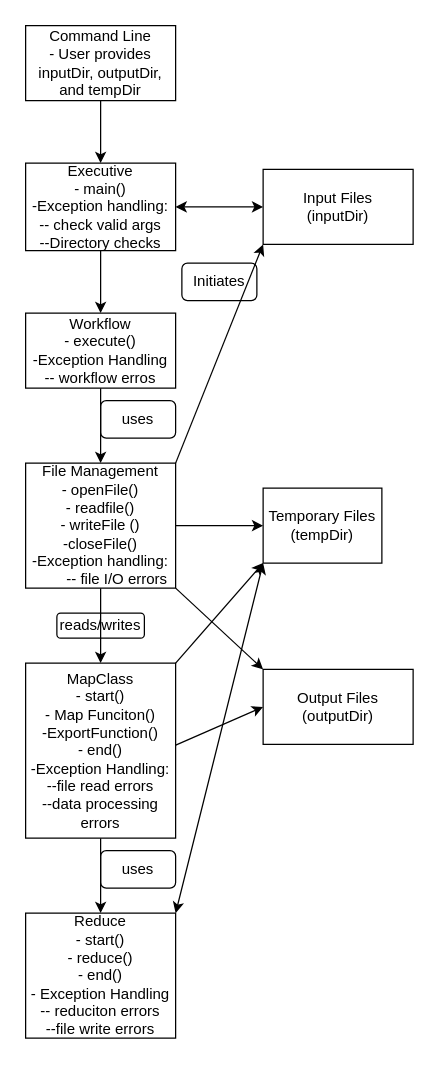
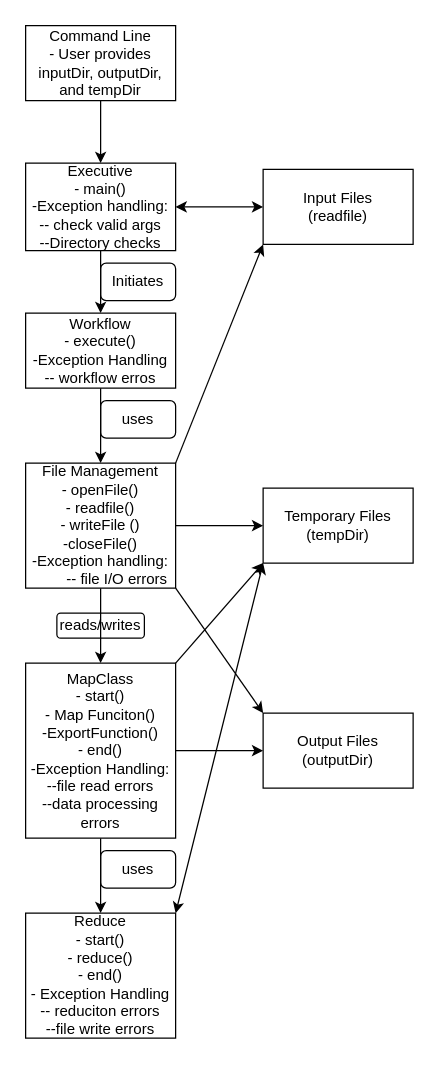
- <mxCell id="4" value="Input Files&lt;br&gt;(inputDir)" style="whiteSpace=wrap;html=1;" vertex="1" parent="1"><mxGeometry x="210" y="135" width="120" height="60" as="geometry" /></mxCell>
+ <mxCell id="4" value="Input Files&lt;br&gt;(readfile)" style="whiteSpace=wrap;html=1;" vertex="1" parent="1"><mxGeometry x="210" y="135" width="120" height="60" as="geometry" /></mxCell>
- <mxCell id="23" value="Initiates" style="text;align=center;html=1;verticalAlign=middle;whiteSpace=wrap;rounded=1;strokeColor=default;strokeWidth=1;" vertex="1" parent="1"><mxGeometry x="145" y="210" width="60" height="30" as="geometry" /></mxCell>
+ <mxCell id="23" value="Initiates" style="text;align=center;html=1;verticalAlign=middle;whiteSpace=wrap;rounded=1;strokeColor=default;strokeWidth=1;" vertex="1" parent="1"><mxGeometry x="80" y="210" width="60" height="30" as="geometry" /></mxCell>
- <mxCell id="11" value="Temporary Files&lt;br&gt;(tempDir)" style="whiteSpace=wrap;html=1;" vertex="1" parent="1"><mxGeometry x="210" y="390" width="95" height="60" as="geometry" /></mxCell>
+ <mxCell id="11" value="Temporary Files&lt;br&gt;(tempDir)" style="whiteSpace=wrap;html=1;" vertex="1" parent="1"><mxGeometry x="210" y="390" width="120" height="60" as="geometry" /></mxCell>
- <mxCell id="17" value="Output Files&lt;br&gt;(outputDir)" style="whiteSpace=wrap;html=1;" vertex="1" parent="1"><mxGeometry x="210" y="535" width="120" height="60" as="geometry" /></mxCell>
+ <mxCell id="17" value="Output Files&lt;br&gt;(outputDir)" style="whiteSpace=wrap;html=1;" vertex="1" parent="1"><mxGeometry x="210" y="570" width="120" height="60" as="geometry" /></mxCell>
